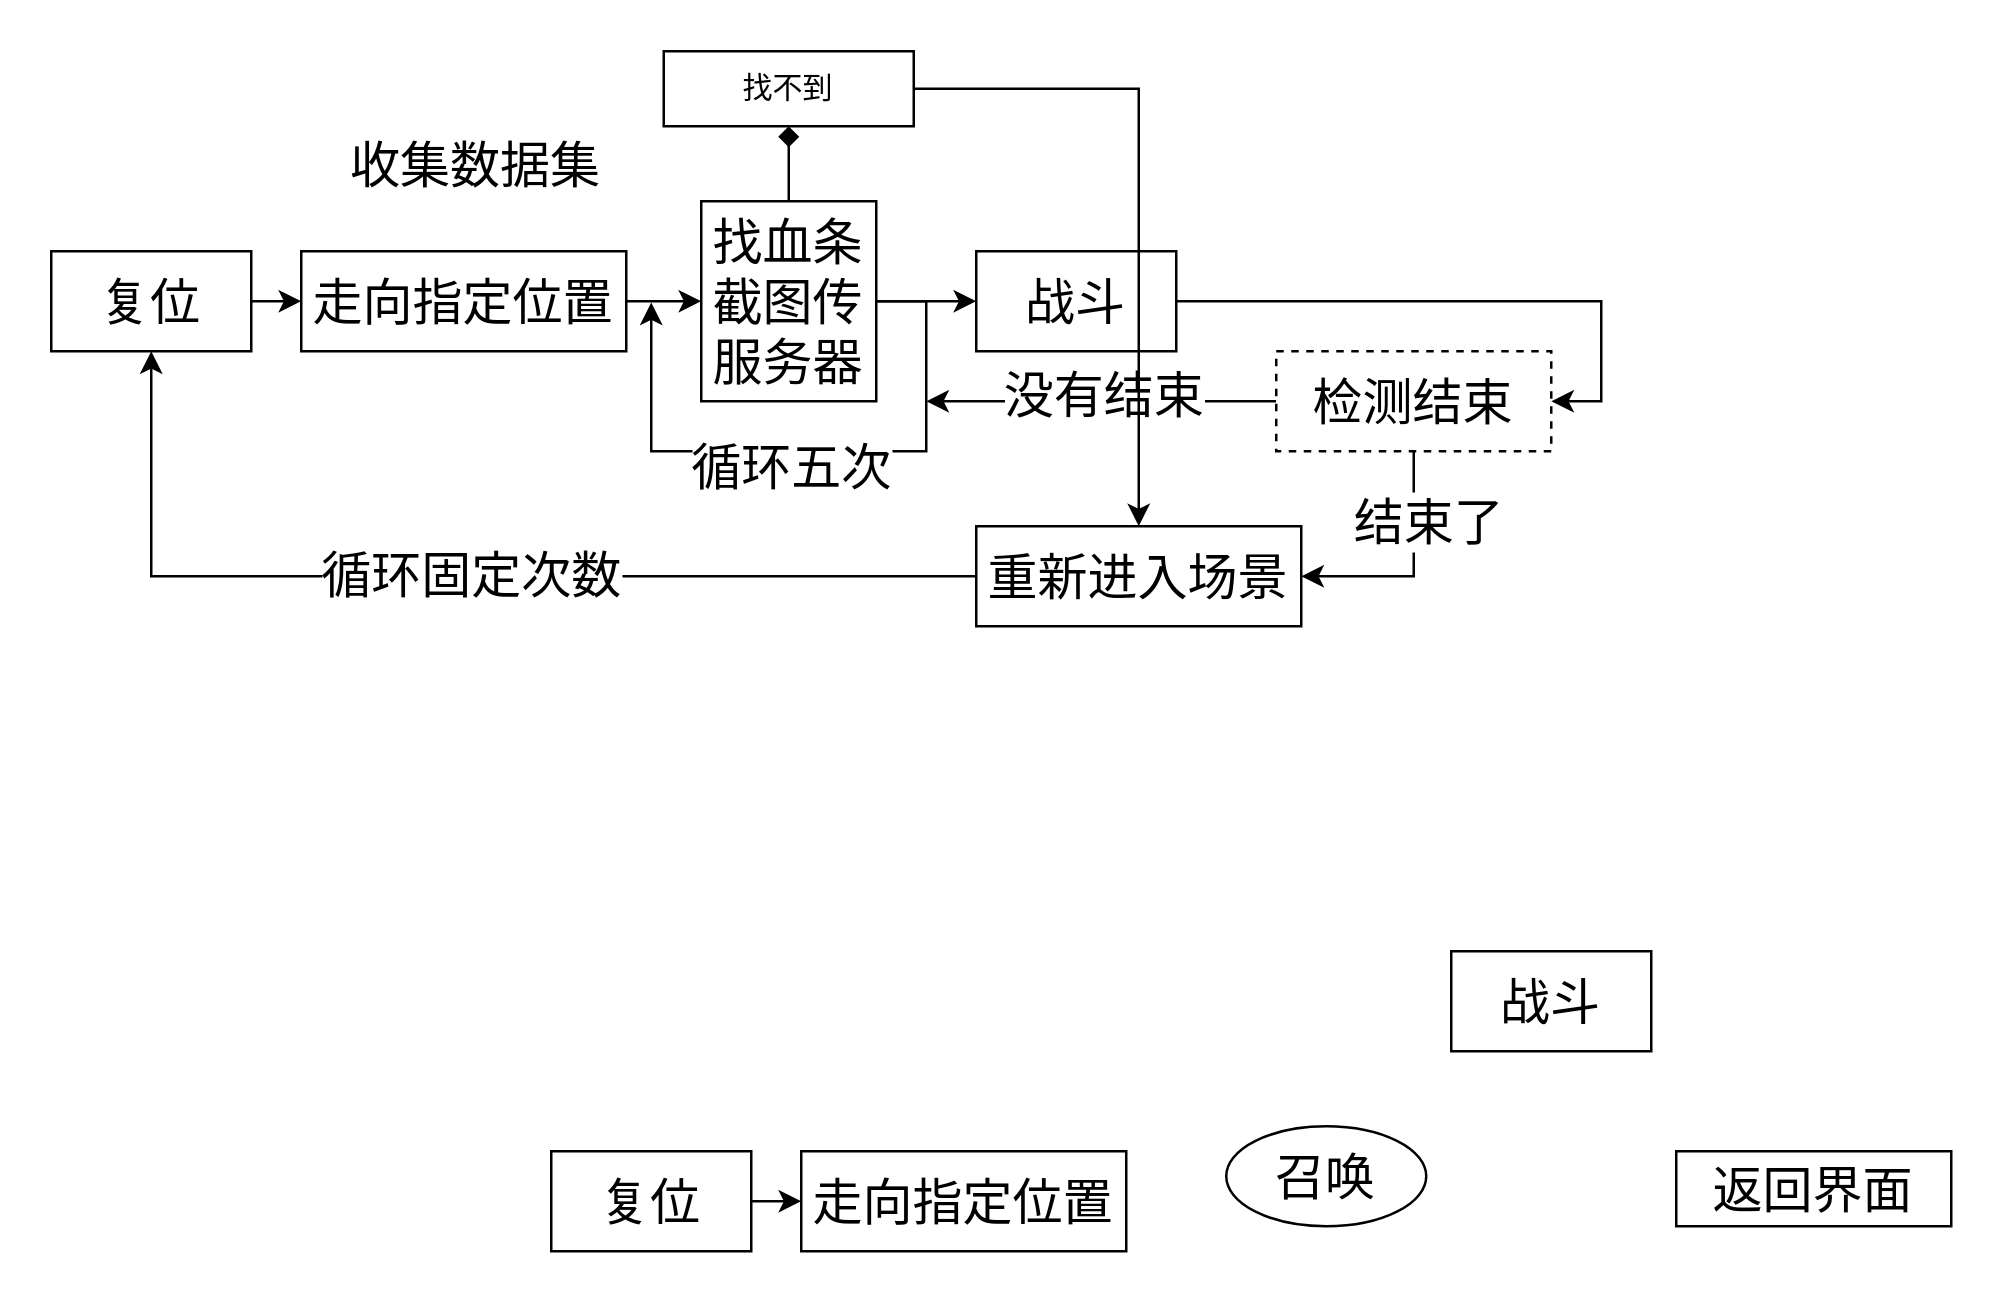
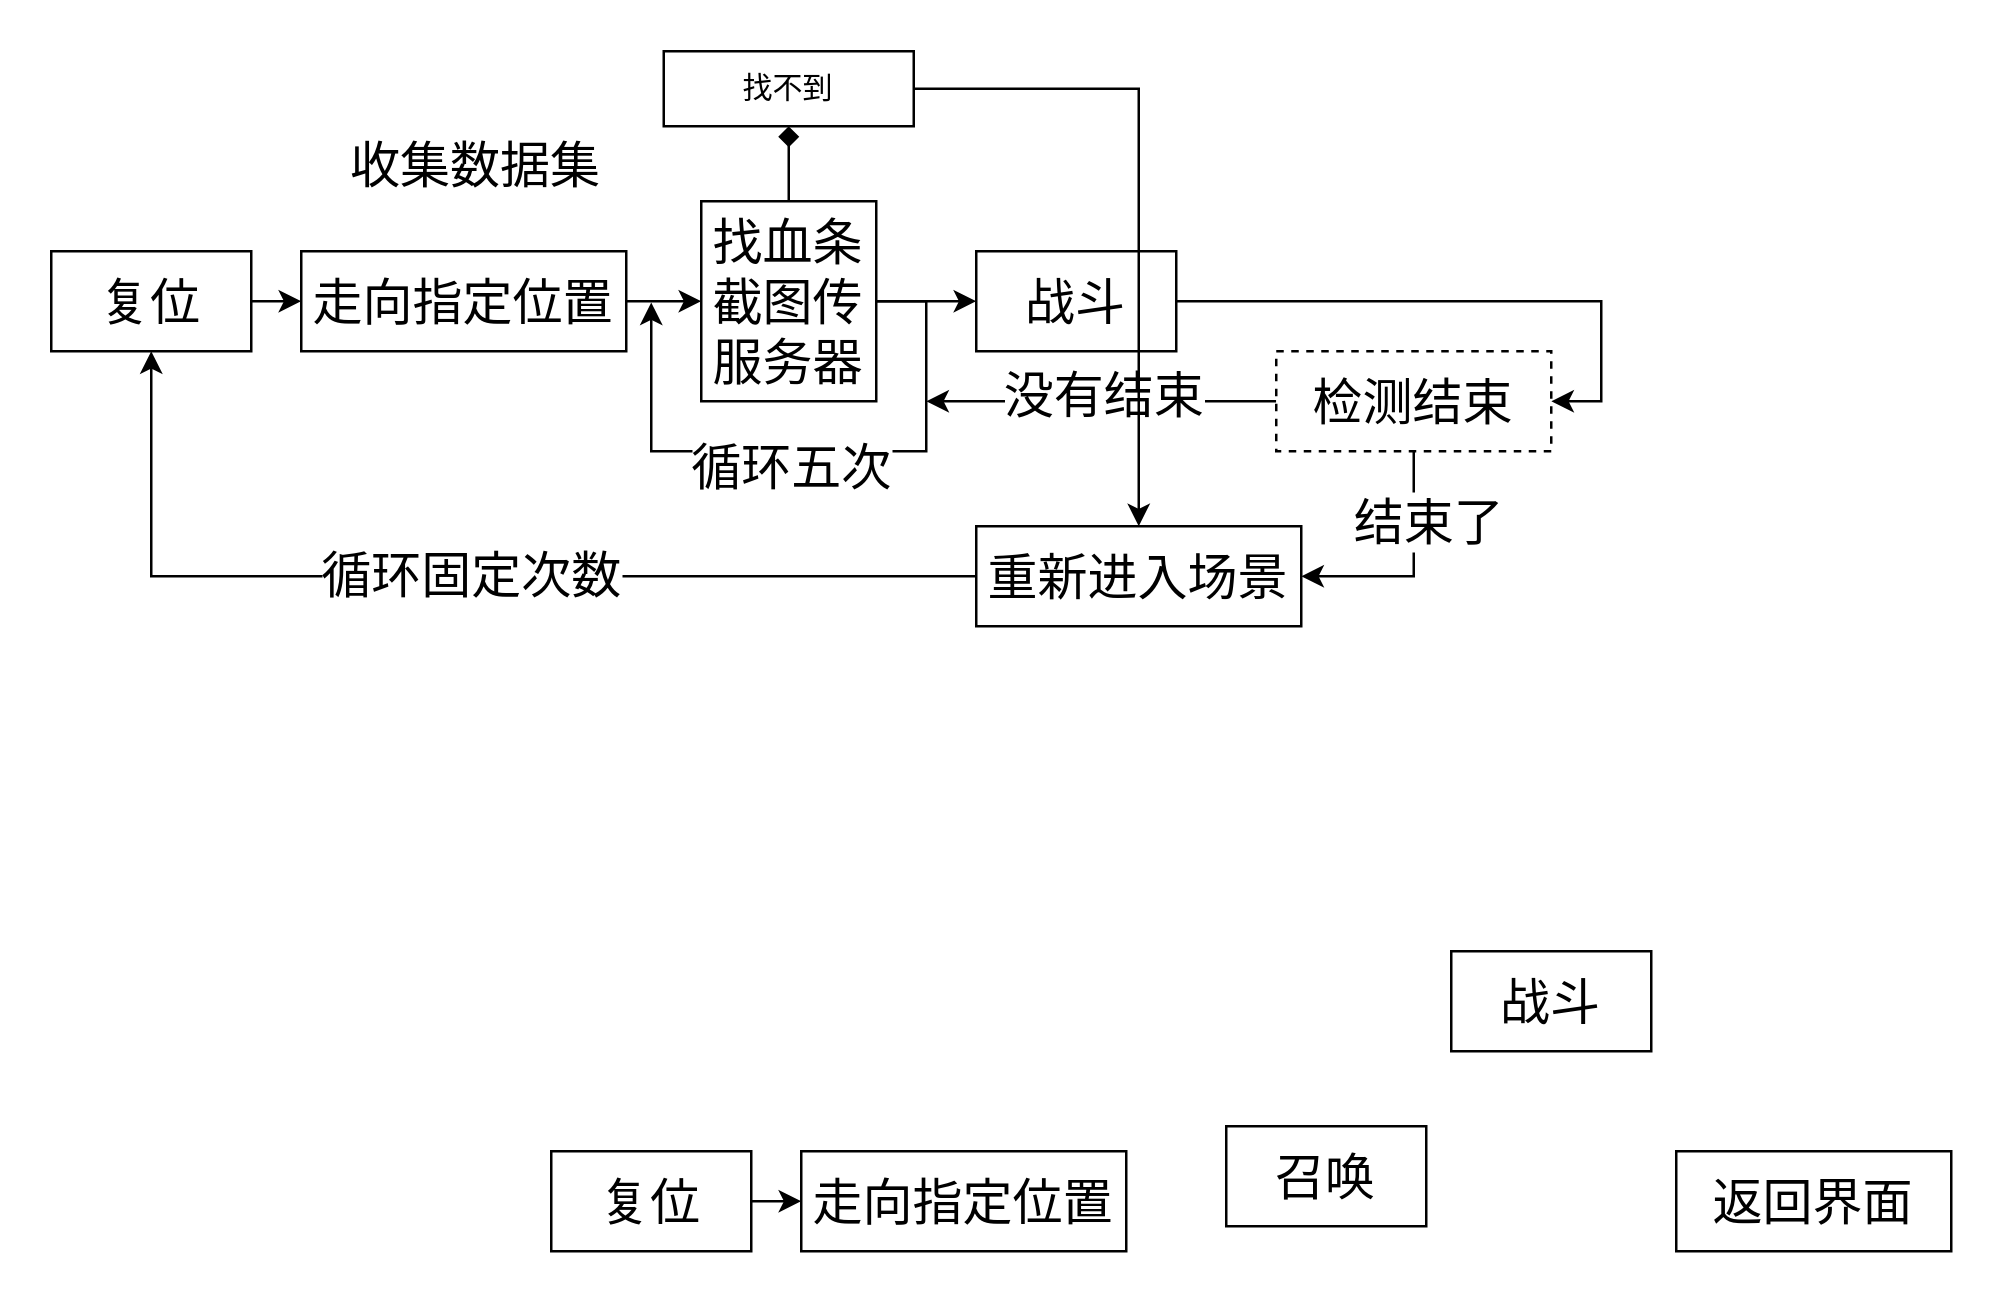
- <mxCell id="2" value="&lt;font style=&quot;font-size: 20px;&quot;&gt;召唤&lt;/font&gt;" style="ellipse;whiteSpace=wrap;html=1;" parent="1" vertex="1"><mxGeometry x="490" y="450" width="80" height="40" as="geometry" /></mxCell>
+ <mxCell id="2" value="&lt;font style=&quot;font-size: 20px;&quot;&gt;召唤&lt;/font&gt;" style="rounded=0;whiteSpace=wrap;html=1;" parent="1" vertex="1"><mxGeometry x="490" y="450" width="80" height="40" as="geometry" /></mxCell>
- <mxCell id="3" value="&lt;font style=&quot;font-size: 20px;&quot;&gt;返回界面&lt;/font&gt;" style="rounded=0;whiteSpace=wrap;html=1;" parent="1" vertex="1"><mxGeometry x="670" y="460" width="110" height="30" as="geometry" /></mxCell>
+ <mxCell id="3" value="&lt;font style=&quot;font-size: 20px;&quot;&gt;返回界面&lt;/font&gt;" style="rounded=0;whiteSpace=wrap;html=1;" parent="1" vertex="1"><mxGeometry x="670" y="460" width="110" height="40" as="geometry" /></mxCell>
